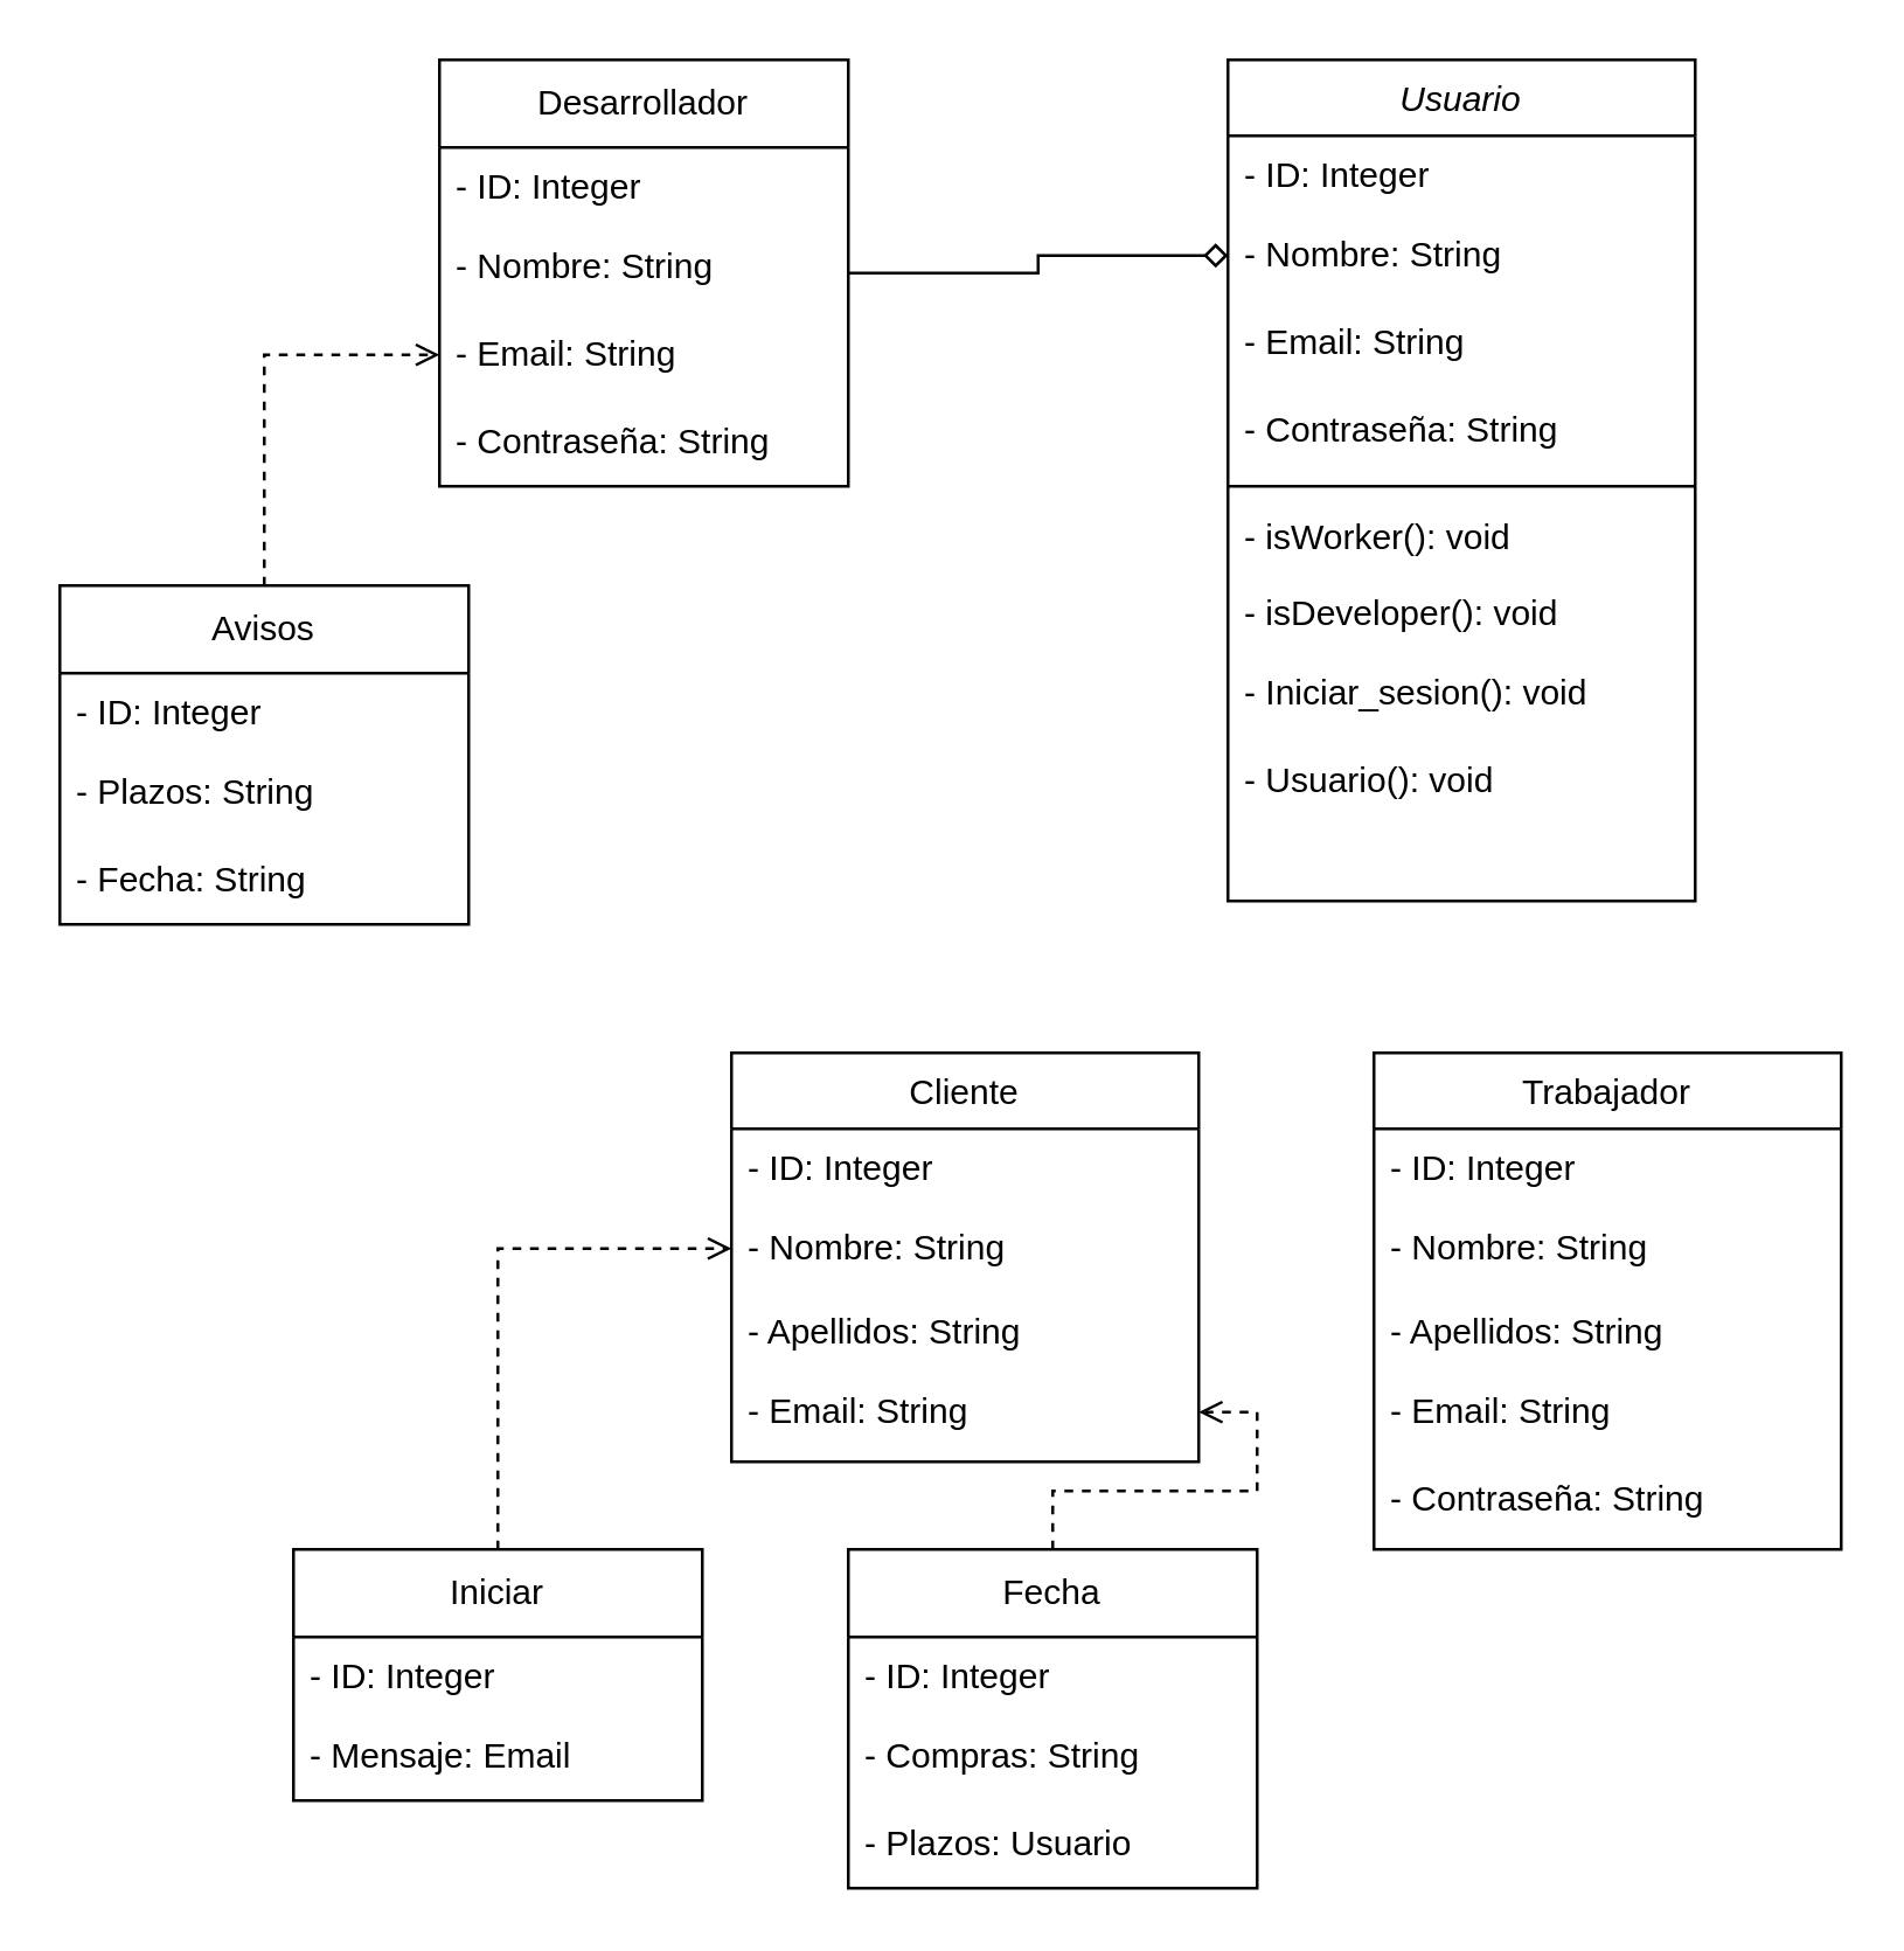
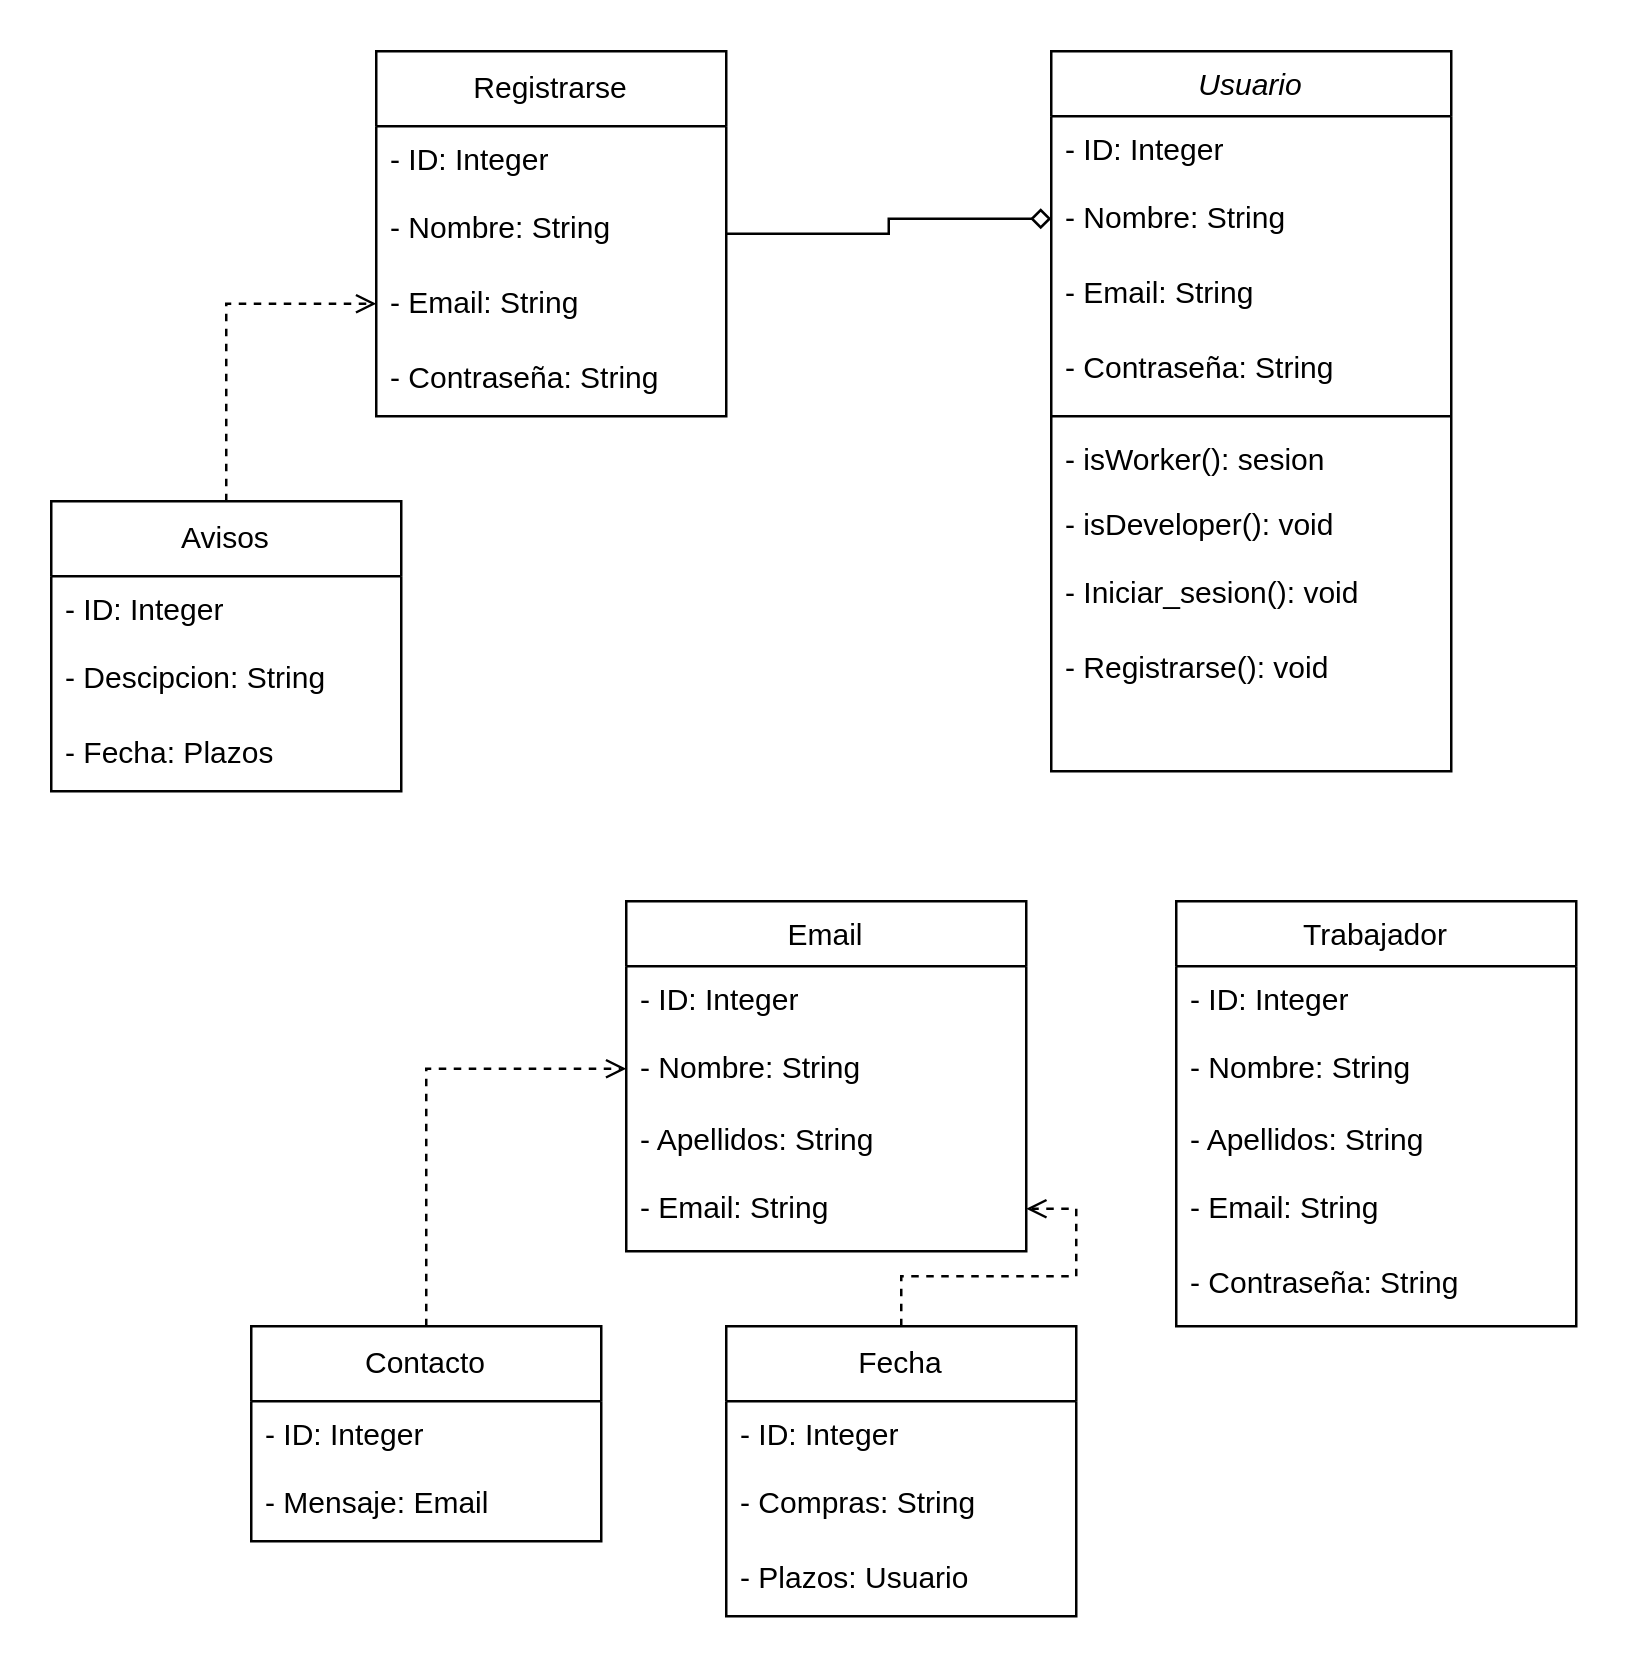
- <mxCell id="38" value="Desarrollador" style="swimlane;fontStyle=0;childLayout=stackLayout;horizontal=1;startSize=30;horizontalStack=0;resizeParent=1;resizeParentMax=0;resizeLast=0;collapsible=1;marginBottom=0;whiteSpace=wrap;html=1;" parent="1" vertex="1"><mxGeometry x="150" y="20" width="140" height="146" as="geometry" /></mxCell>
+ <mxCell id="38" value="Registrarse" style="swimlane;fontStyle=0;childLayout=stackLayout;horizontal=1;startSize=30;horizontalStack=0;resizeParent=1;resizeParentMax=0;resizeLast=0;collapsible=1;marginBottom=0;whiteSpace=wrap;html=1;" parent="1" vertex="1"><mxGeometry x="150" y="20" width="140" height="146" as="geometry" /></mxCell>
- <mxCell id="8" value="- isWorker(): void" style="text;align=left;verticalAlign=top;spacingLeft=4;spacingRight=4;overflow=hidden;rotatable=0;points=[[0,0.5],[1,0.5]];portConstraint=eastwest;" parent="2" vertex="1"><mxGeometry y="150" width="160" height="26" as="geometry" /></mxCell>
+ <mxCell id="8" value="- isWorker(): sesion" style="text;align=left;verticalAlign=top;spacingLeft=4;spacingRight=4;overflow=hidden;rotatable=0;points=[[0,0.5],[1,0.5]];portConstraint=eastwest;" parent="2" vertex="1"><mxGeometry y="150" width="160" height="26" as="geometry" /></mxCell>
- <mxCell id="11" value="- Usuario(): void" style="text;strokeColor=none;fillColor=none;align=left;verticalAlign=middle;spacingLeft=4;spacingRight=4;overflow=hidden;points=[[0,0.5],[1,0.5]];portConstraint=eastwest;rotatable=0;whiteSpace=wrap;html=1;" parent="2" vertex="1"><mxGeometry y="232" width="160" height="30" as="geometry" /></mxCell>
+ <mxCell id="11" value="- Registrarse(): void" style="text;strokeColor=none;fillColor=none;align=left;verticalAlign=middle;spacingLeft=4;spacingRight=4;overflow=hidden;points=[[0,0.5],[1,0.5]];portConstraint=eastwest;rotatable=0;whiteSpace=wrap;html=1;" parent="2" vertex="1"><mxGeometry y="232" width="160" height="30" as="geometry" /></mxCell>
- <mxCell id="35" value="- Plazos: String" style="text;strokeColor=none;fillColor=none;align=left;verticalAlign=middle;spacingLeft=4;spacingRight=4;overflow=hidden;points=[[0,0.5],[1,0.5]];portConstraint=eastwest;rotatable=0;whiteSpace=wrap;html=1;" parent="33" vertex="1"><mxGeometry y="56" width="140" height="30" as="geometry" /></mxCell>
+ <mxCell id="35" value="- Descipcion: String" style="text;strokeColor=none;fillColor=none;align=left;verticalAlign=middle;spacingLeft=4;spacingRight=4;overflow=hidden;points=[[0,0.5],[1,0.5]];portConstraint=eastwest;rotatable=0;whiteSpace=wrap;html=1;" parent="33" vertex="1"><mxGeometry y="56" width="140" height="30" as="geometry" /></mxCell>
- <mxCell id="36" value="- Fecha: String" style="text;strokeColor=none;fillColor=none;align=left;verticalAlign=middle;spacingLeft=4;spacingRight=4;overflow=hidden;points=[[0,0.5],[1,0.5]];portConstraint=eastwest;rotatable=0;whiteSpace=wrap;html=1;" parent="33" vertex="1"><mxGeometry y="86" width="140" height="30" as="geometry" /></mxCell>
+ <mxCell id="36" value="- Fecha: Plazos" style="text;strokeColor=none;fillColor=none;align=left;verticalAlign=middle;spacingLeft=4;spacingRight=4;overflow=hidden;points=[[0,0.5],[1,0.5]];portConstraint=eastwest;rotatable=0;whiteSpace=wrap;html=1;" parent="33" vertex="1"><mxGeometry y="86" width="140" height="30" as="geometry" /></mxCell>
- <mxCell id="12" value="Cliente" style="swimlane;fontStyle=0;align=center;verticalAlign=top;childLayout=stackLayout;horizontal=1;startSize=26;horizontalStack=0;resizeParent=1;resizeLast=0;collapsible=1;marginBottom=0;rounded=0;shadow=0;strokeWidth=1;" parent="1" vertex="1"><mxGeometry x="250" y="360" width="160" height="140" as="geometry"><mxRectangle x="130" y="380" width="160" height="26" as="alternateBounds" /></mxGeometry></mxCell>
+ <mxCell id="12" value="Email" style="swimlane;fontStyle=0;align=center;verticalAlign=top;childLayout=stackLayout;horizontal=1;startSize=26;horizontalStack=0;resizeParent=1;resizeLast=0;collapsible=1;marginBottom=0;rounded=0;shadow=0;strokeWidth=1;" parent="1" vertex="1"><mxGeometry x="250" y="360" width="160" height="140" as="geometry"><mxRectangle x="130" y="380" width="160" height="26" as="alternateBounds" /></mxGeometry></mxCell>
- <mxCell id="24" value="Iniciar" style="swimlane;fontStyle=0;childLayout=stackLayout;horizontal=1;startSize=30;horizontalStack=0;resizeParent=1;resizeParentMax=0;resizeLast=0;collapsible=1;marginBottom=0;whiteSpace=wrap;html=1;" parent="1" vertex="1"><mxGeometry x="100" y="530" width="140" height="86" as="geometry" /></mxCell>
+ <mxCell id="24" value="Contacto" style="swimlane;fontStyle=0;childLayout=stackLayout;horizontal=1;startSize=30;horizontalStack=0;resizeParent=1;resizeParentMax=0;resizeLast=0;collapsible=1;marginBottom=0;whiteSpace=wrap;html=1;" parent="1" vertex="1"><mxGeometry x="100" y="530" width="140" height="86" as="geometry" /></mxCell>
